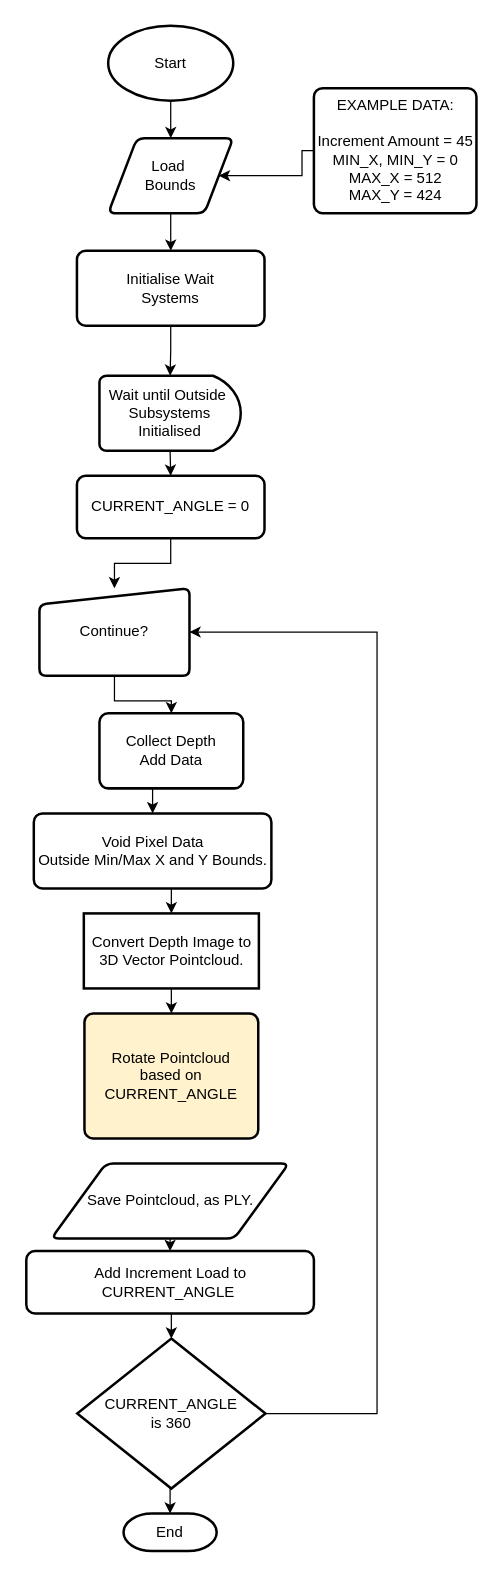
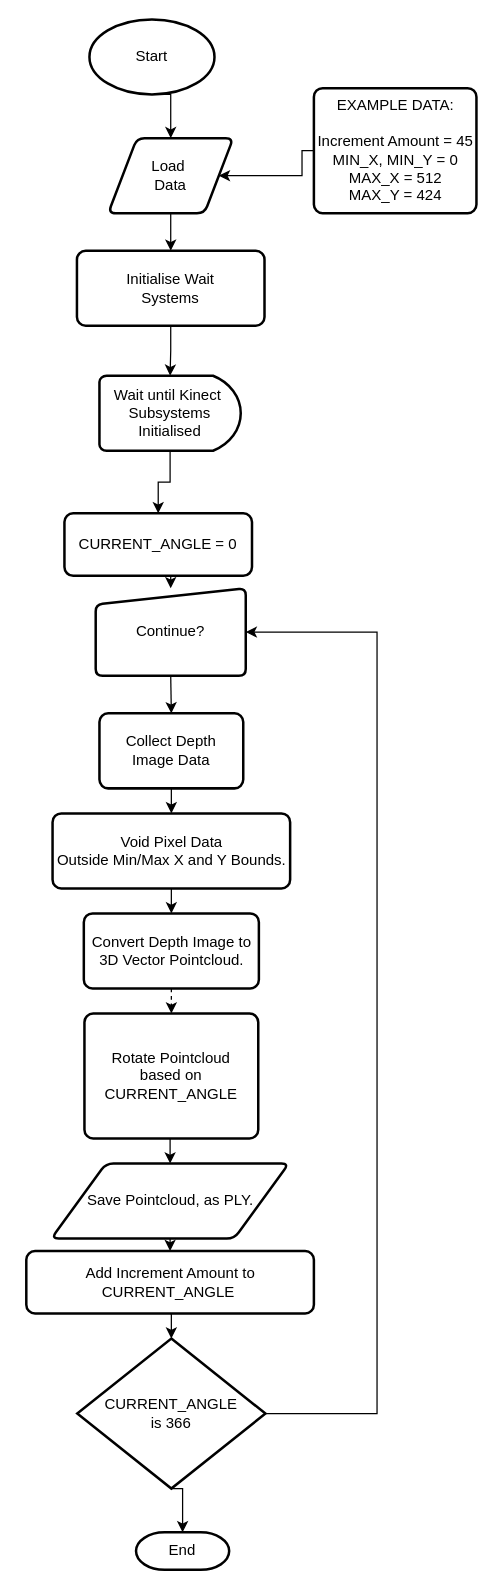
- <mxCell id="3" value="Start" style="strokeWidth=2;html=1;shape=mxgraph.flowchart.start_1;whiteSpace=wrap;" vertex="1" parent="1"><mxGeometry x="86" y="20" width="100" height="60" as="geometry" /></mxCell>
+ <mxCell id="3" value="Start" style="strokeWidth=2;html=1;shape=mxgraph.flowchart.start_1;whiteSpace=wrap;" vertex="1" parent="1"><mxGeometry x="71" y="15" width="100" height="60" as="geometry" /></mxCell>
- <mxCell id="7" value="Load&amp;nbsp;&lt;br&gt;Bounds" style="shape=parallelogram;html=1;strokeWidth=2;perimeter=parallelogramPerimeter;whiteSpace=wrap;rounded=1;arcSize=12;size=0.23;" vertex="1" parent="1"><mxGeometry x="86" y="110" width="100" height="60" as="geometry" /></mxCell>
+ <mxCell id="7" value="Load&amp;nbsp;&lt;br&gt;Data" style="shape=parallelogram;html=1;strokeWidth=2;perimeter=parallelogramPerimeter;whiteSpace=wrap;rounded=1;arcSize=12;size=0.23;" vertex="1" parent="1"><mxGeometry x="86" y="110" width="100" height="60" as="geometry" /></mxCell>
- <mxCell id="19" value="Wait until Outside&amp;nbsp;&lt;br&gt;Subsystems Initialised" style="strokeWidth=2;html=1;shape=mxgraph.flowchart.delay;whiteSpace=wrap;" vertex="1" parent="1"><mxGeometry x="79" y="300" width="113" height="60" as="geometry" /></mxCell>
+ <mxCell id="19" value="Wait until Kinect&amp;nbsp;&lt;br&gt;Subsystems Initialised" style="strokeWidth=2;html=1;shape=mxgraph.flowchart.delay;whiteSpace=wrap;" vertex="1" parent="1"><mxGeometry x="79" y="300" width="113" height="60" as="geometry" /></mxCell>
- <mxCell id="13" value="CURRENT_ANGLE = 0" style="rounded=1;whiteSpace=wrap;html=1;absoluteArcSize=1;arcSize=14;strokeWidth=2;" vertex="1" parent="1"><mxGeometry x="61" y="380" width="150" height="50" as="geometry" /></mxCell>
+ <mxCell id="13" value="CURRENT_ANGLE = 0" style="rounded=1;whiteSpace=wrap;html=1;absoluteArcSize=1;arcSize=14;strokeWidth=2;" vertex="1" parent="1"><mxGeometry x="51" y="410" width="150" height="50" as="geometry" /></mxCell>
- <mxCell id="5" value="Continue?" style="html=1;strokeWidth=2;shape=manualInput;whiteSpace=wrap;rounded=1;size=13;arcSize=11;" vertex="1" parent="1"><mxGeometry x="31" y="470" width="120" height="70" as="geometry" /></mxCell>
+ <mxCell id="5" value="Continue?" style="html=1;strokeWidth=2;shape=manualInput;whiteSpace=wrap;rounded=1;size=13;arcSize=11;" vertex="1" parent="1"><mxGeometry x="76" y="470" width="120" height="70" as="geometry" /></mxCell>
- <mxCell id="15" value="Collect Depth&lt;br&gt;Add Data" style="rounded=1;whiteSpace=wrap;html=1;absoluteArcSize=1;arcSize=14;strokeWidth=2;" vertex="1" parent="1"><mxGeometry x="79" y="570" width="115" height="60" as="geometry" /></mxCell>
+ <mxCell id="15" value="Collect Depth&lt;br&gt;Image Data" style="rounded=1;whiteSpace=wrap;html=1;absoluteArcSize=1;arcSize=14;strokeWidth=2;" vertex="1" parent="1"><mxGeometry x="79" y="570" width="115" height="60" as="geometry" /></mxCell>
- <mxCell id="21" value="Void Pixel Data&lt;br&gt;Outside Min/Max X and Y Bounds." style="rounded=1;whiteSpace=wrap;html=1;absoluteArcSize=1;arcSize=14;strokeWidth=2;" vertex="1" parent="1"><mxGeometry x="26.5" y="650" width="190" height="60" as="geometry" /></mxCell>
+ <mxCell id="21" value="Void Pixel Data&lt;br&gt;Outside Min/Max X and Y Bounds." style="rounded=1;whiteSpace=wrap;html=1;absoluteArcSize=1;arcSize=14;strokeWidth=2;" vertex="1" parent="1"><mxGeometry x="41.5" y="650" width="190" height="60" as="geometry" /></mxCell>
- <mxCell id="17" value="Convert Depth Image to 3D Vector Pointcloud." style="whiteSpace=wrap;html=1;absoluteArcSize=1;arcSize=14;strokeWidth=2;rounded=0;" vertex="1" parent="1"><mxGeometry x="66.5" y="730" width="140" height="60" as="geometry" /></mxCell>
+ <mxCell id="17" value="Convert Depth Image to 3D Vector Pointcloud." style="rounded=1;whiteSpace=wrap;html=1;absoluteArcSize=1;arcSize=14;strokeWidth=2;" vertex="1" parent="1"><mxGeometry x="66.5" y="730" width="140" height="60" as="geometry" /></mxCell>
- <mxCell id="16" style="edgeStyle=orthogonalEdgeStyle;rounded=0;orthogonalLoop=1;jettySize=auto;html=1;exitX=0.5;exitY=1;exitDx=0;exitDy=0;entryX=0.5;entryY=0;entryDx=0;entryDy=0;" edge="1" parent="1" source="17" target="23"><mxGeometry relative="1" as="geometry" /></mxCell>
+ <mxCell id="16" style="edgeStyle=orthogonalEdgeStyle;rounded=0;orthogonalLoop=1;jettySize=auto;html=1;exitX=0.5;exitY=1;exitDx=0;exitDy=0;entryX=0.5;entryY=0;entryDx=0;entryDy=0;dashed=1;" edge="1" parent="1" source="17" target="23"><mxGeometry relative="1" as="geometry" /></mxCell>
- <mxCell id="23" value="Rotate Pointcloud&lt;br&gt;based on&lt;br&gt;CURRENT_ANGLE" style="rounded=1;whiteSpace=wrap;html=1;absoluteArcSize=1;arcSize=14;strokeWidth=2;fillColor=#fff2cc;" vertex="1" parent="1"><mxGeometry x="67" y="810" width="139" height="100" as="geometry" /></mxCell>
+ <mxCell id="23" value="Rotate Pointcloud&lt;br&gt;based on&lt;br&gt;CURRENT_ANGLE" style="rounded=1;whiteSpace=wrap;html=1;absoluteArcSize=1;arcSize=14;strokeWidth=2;" vertex="1" parent="1"><mxGeometry x="67" y="810" width="139" height="100" as="geometry" /></mxCell>
+ <mxCell id="22" style="edgeStyle=orthogonalEdgeStyle;rounded=0;orthogonalLoop=1;jettySize=auto;html=1;exitX=0.5;exitY=1;exitDx=0;exitDy=0;entryX=0.5;entryY=0;entryDx=0;entryDy=0;" edge="1" parent="1" source="23" target="25"><mxGeometry relative="1" as="geometry" /></mxCell>
- <mxCell id="27" value="Add Increment Load to CURRENT_ANGLE&amp;nbsp;" style="rounded=1;whiteSpace=wrap;html=1;absoluteArcSize=1;arcSize=14;strokeWidth=2;" vertex="1" parent="1"><mxGeometry x="20.5" y="1000" width="230" height="50" as="geometry" /></mxCell>
+ <mxCell id="27" value="Add Increment Amount to CURRENT_ANGLE&amp;nbsp;" style="rounded=1;whiteSpace=wrap;html=1;absoluteArcSize=1;arcSize=14;strokeWidth=2;" vertex="1" parent="1"><mxGeometry x="20.5" y="1000" width="230" height="50" as="geometry" /></mxCell>
- <mxCell id="30" value="CURRENT_ANGLE&lt;br&gt;is 360" style="strokeWidth=2;html=1;shape=mxgraph.flowchart.decision;whiteSpace=wrap;" vertex="1" parent="1"><mxGeometry x="61.25" y="1070" width="150.5" height="120" as="geometry" /></mxCell>
+ <mxCell id="30" value="CURRENT_ANGLE&lt;br&gt;is 366" style="strokeWidth=2;html=1;shape=mxgraph.flowchart.decision;whiteSpace=wrap;" vertex="1" parent="1"><mxGeometry x="61.25" y="1070" width="150.5" height="120" as="geometry" /></mxCell>
- <mxCell id="31" value="End" style="strokeWidth=2;html=1;shape=mxgraph.flowchart.terminator;whiteSpace=wrap;" vertex="1" parent="1"><mxGeometry x="98.25" y="1210" width="74.5" height="30" as="geometry" /></mxCell>
+ <mxCell id="31" value="End" style="strokeWidth=2;html=1;shape=mxgraph.flowchart.terminator;whiteSpace=wrap;" vertex="1" parent="1"><mxGeometry x="108.25" y="1225" width="74.5" height="30" as="geometry" /></mxCell>
